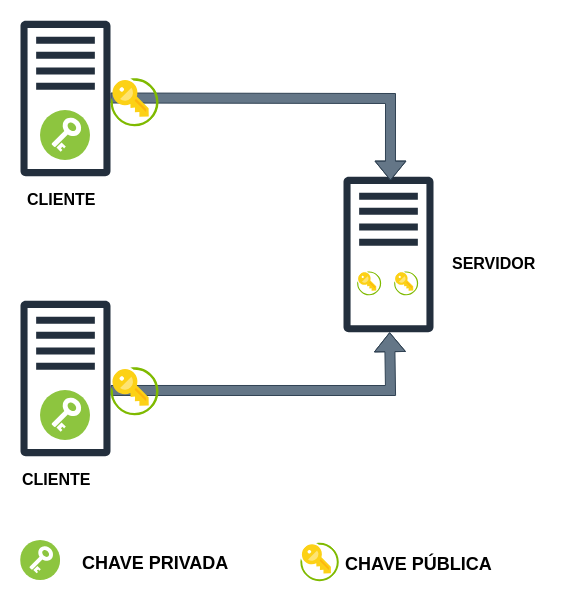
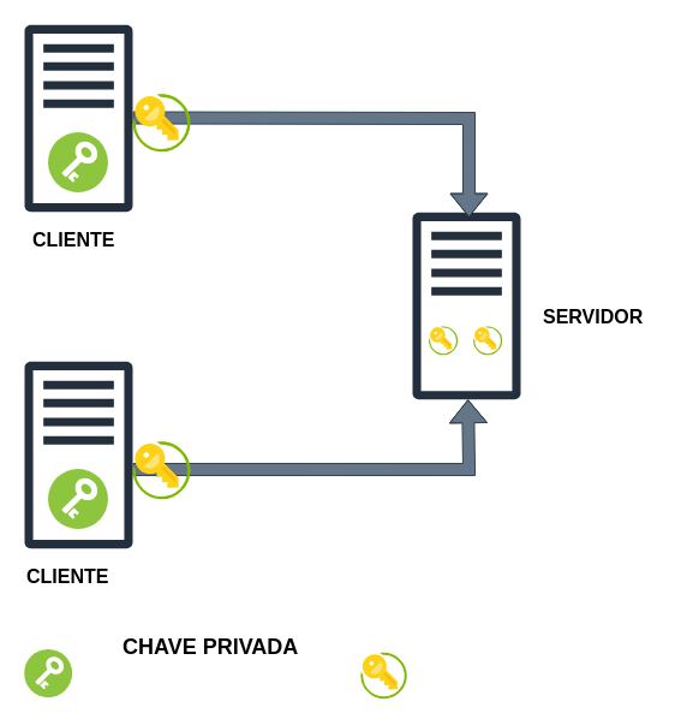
- <mxCell id="15" value="&lt;h1 style=&quot;margin-top: 0px;&quot;&gt;&lt;font style=&quot;font-size: 18px;&quot;&gt;CHAVE PRIVADA&lt;/font&gt;&lt;/h1&gt;" style="text;html=1;whiteSpace=wrap;overflow=hidden;rounded=0;fontColor=light-dark(#000000,#67AB9F);" vertex="1" parent="1"><mxGeometry x="80" y="540" width="160" height="40" as="geometry" /></mxCell>
+ <mxCell id="15" value="&lt;h1 style=&quot;margin-top: 0px;&quot;&gt;&lt;font style=&quot;font-size: 18px;&quot;&gt;CHAVE PRIVADA&lt;/font&gt;&lt;/h1&gt;" style="text;html=1;whiteSpace=wrap;overflow=hidden;rounded=0;fontColor=light-dark(#000000,#67AB9F);" vertex="1" parent="1"><mxGeometry x="100" y="515" width="160" height="40" as="geometry" /></mxCell>
- <mxCell id="19" value="&lt;h1 style=&quot;margin-top: 0px;&quot;&gt;&lt;font style=&quot;font-size: 18px;&quot;&gt;CHAVE PÚBLICA&lt;/font&gt;&lt;/h1&gt;" style="text;html=1;whiteSpace=wrap;overflow=hidden;rounded=0;fontColor=light-dark(#000000,#67AB9F);" vertex="1" parent="1"><mxGeometry x="343" y="540.86" width="160" height="40" as="geometry" /></mxCell>
